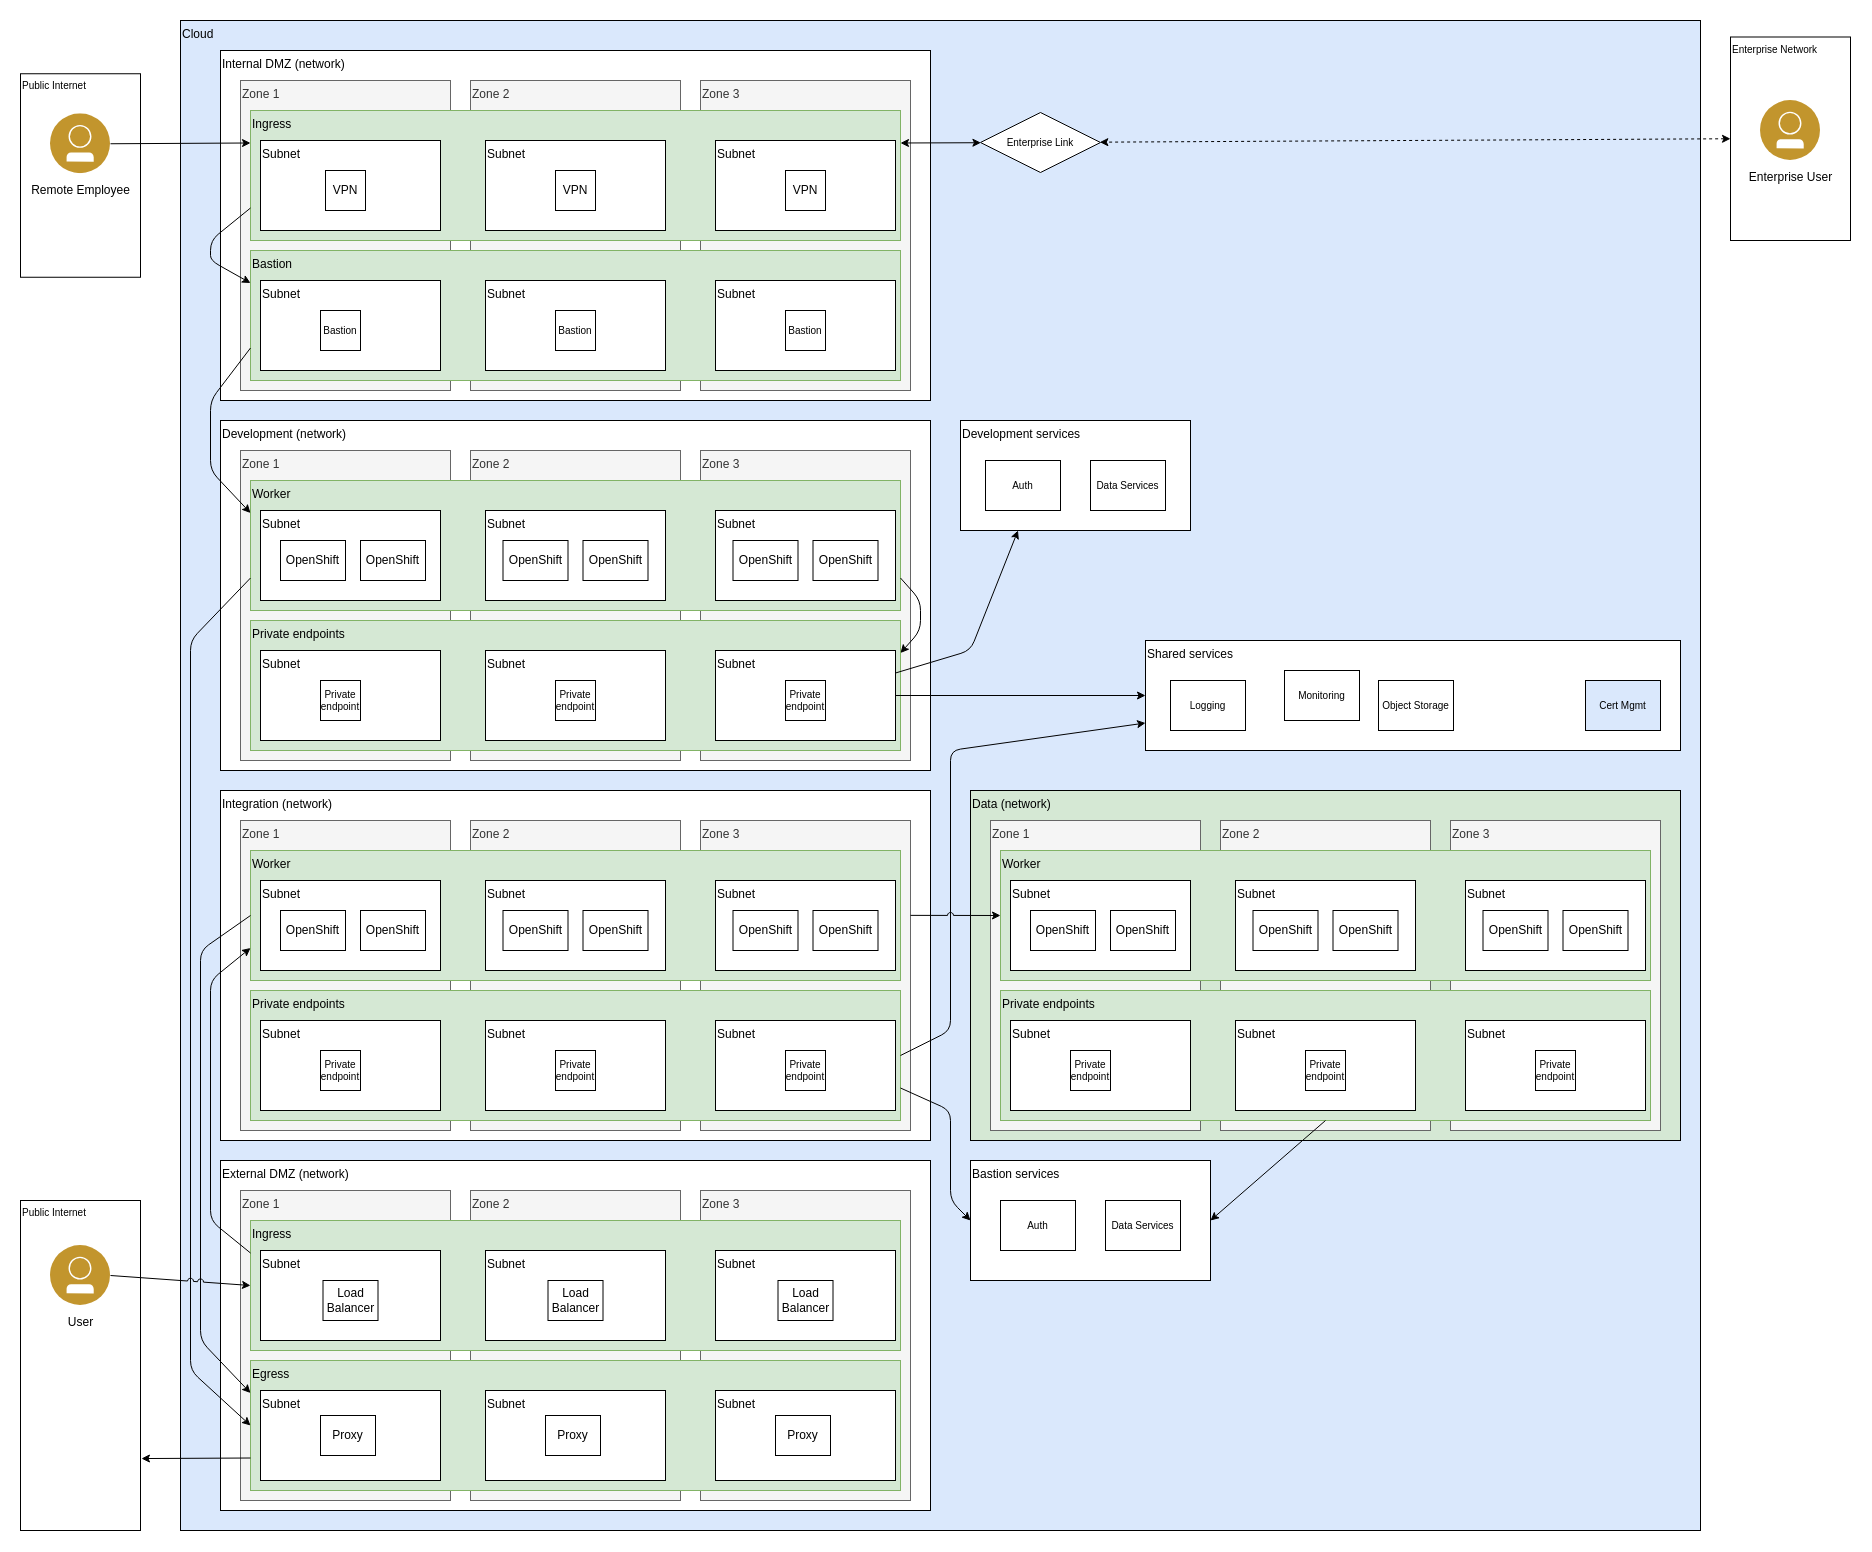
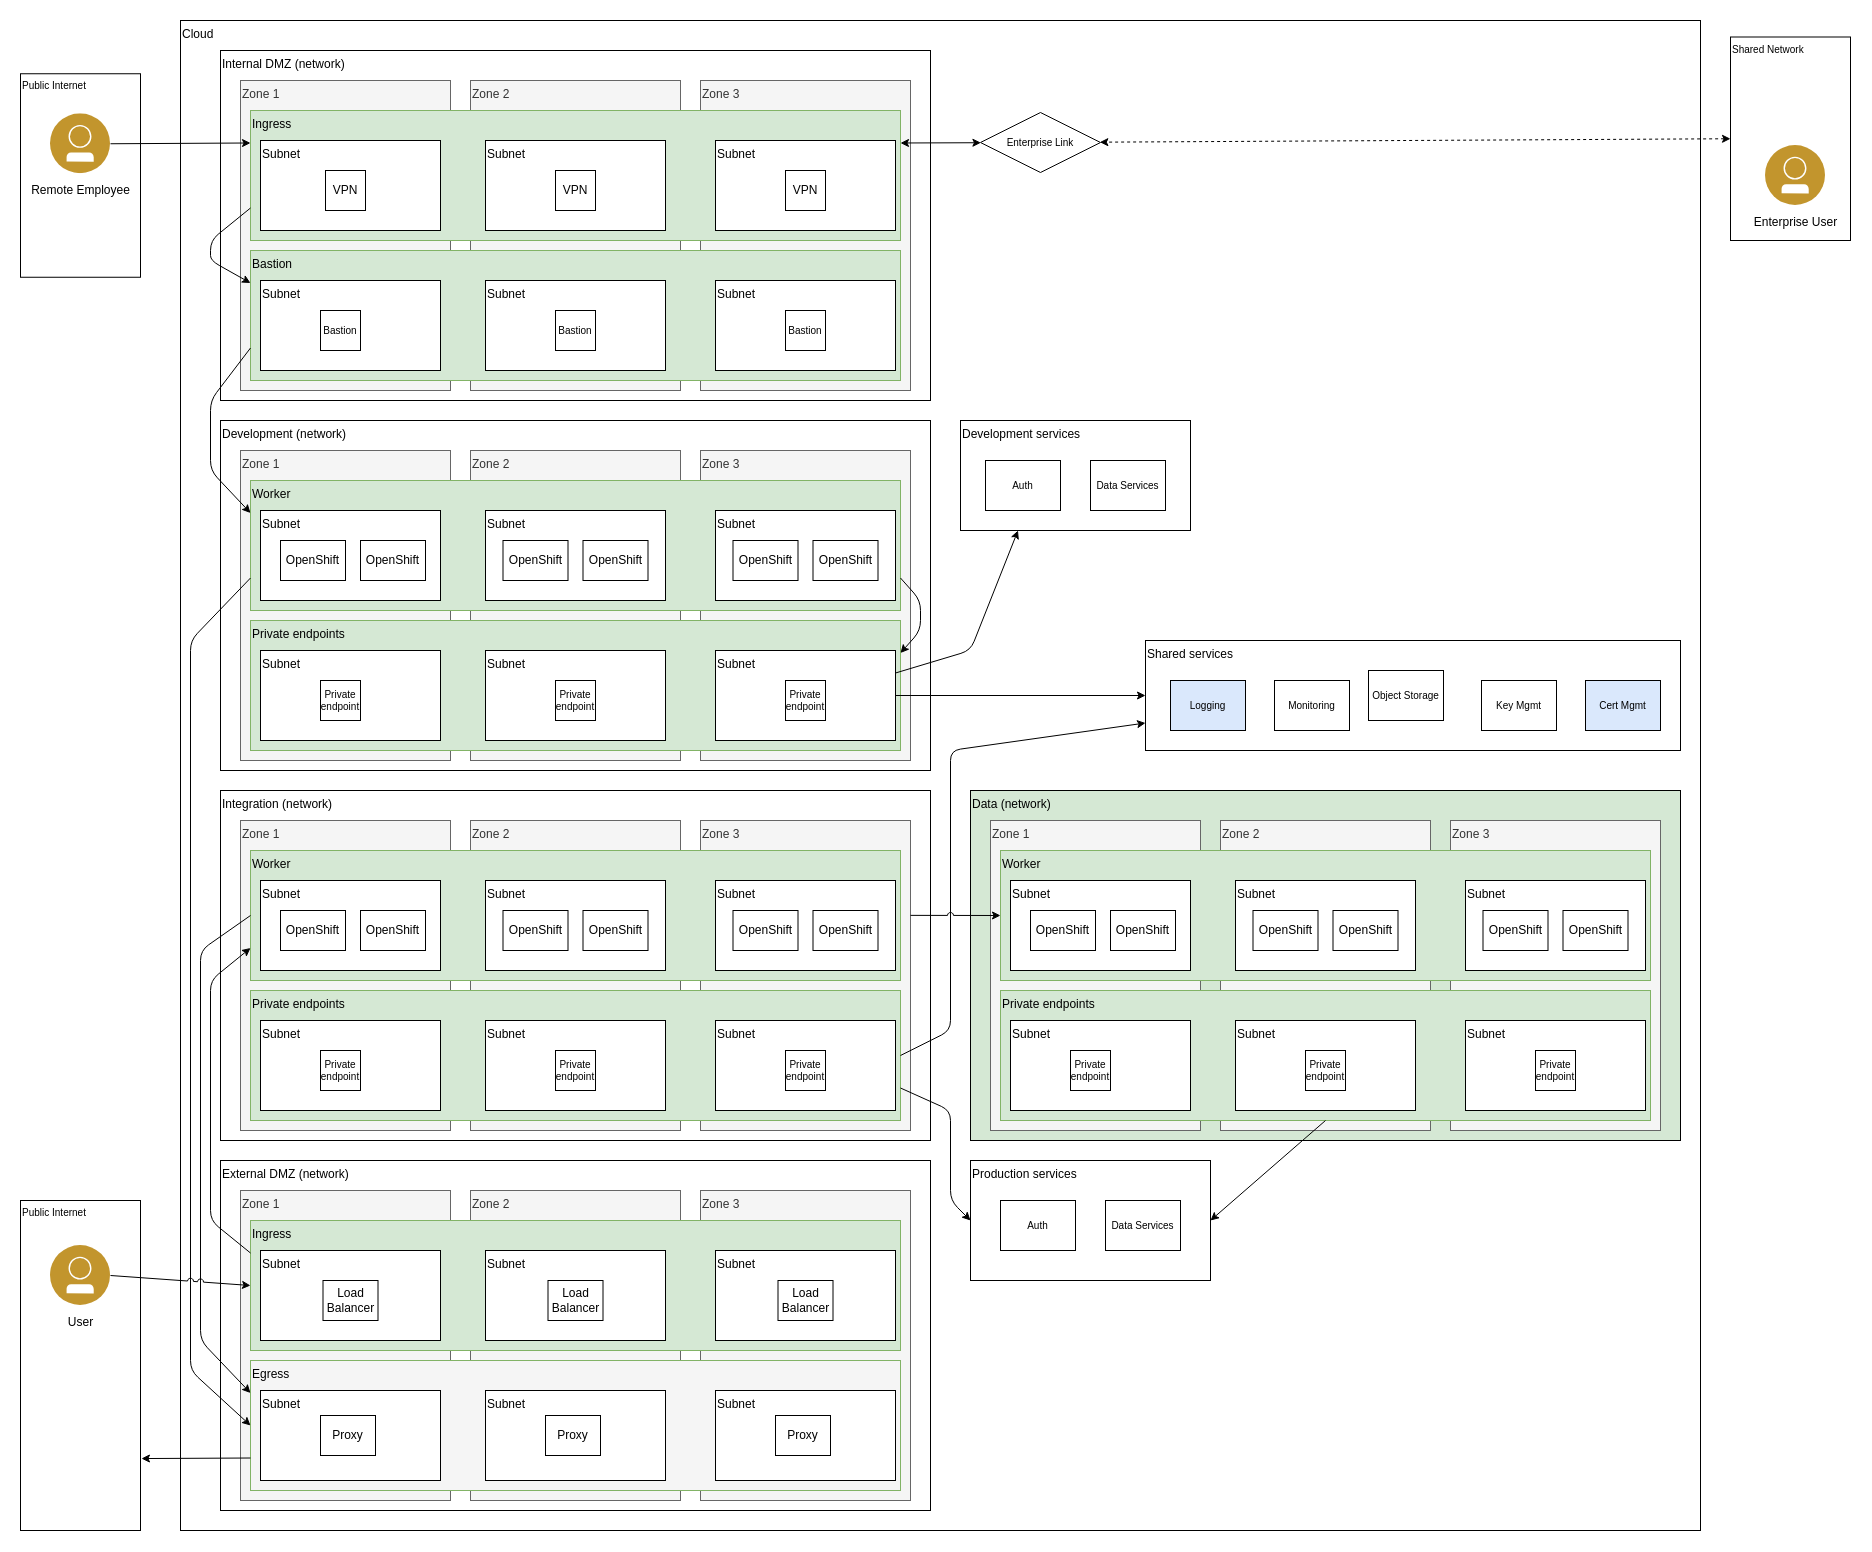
- <mxCell id="22" value="Enterprise Network" style="rounded=0;whiteSpace=wrap;html=1;fontSize=10;verticalAlign=top;align=left;" vertex="1" parent="1"><mxGeometry x="1730" y="36.5" width="120" height="203.5" as="geometry" /></mxCell>
+ <mxCell id="22" value="Shared Network" style="rounded=0;whiteSpace=wrap;html=1;fontSize=10;verticalAlign=top;align=left;" vertex="1" parent="1"><mxGeometry x="1730" y="36.5" width="120" height="203.5" as="geometry" /></mxCell>
- <mxCell id="135" value="Enterprise User" style="aspect=fixed;perimeter=ellipsePerimeter;html=1;align=center;shadow=0;dashed=0;fontColor=#000000;labelBackgroundColor=#ffffff;fontSize=12;spacingTop=3;image;image=img/lib/ibm/users/user.svg;" vertex="1" parent="1"><mxGeometry x="1760" y="100" width="60" height="60" as="geometry" /></mxCell>
+ <mxCell id="135" value="Enterprise User" style="aspect=fixed;perimeter=ellipsePerimeter;html=1;align=center;shadow=0;dashed=0;fontColor=#000000;labelBackgroundColor=#ffffff;fontSize=12;spacingTop=3;image;image=img/lib/ibm/users/user.svg;" vertex="1" parent="1"><mxGeometry x="1765" y="145" width="60" height="60" as="geometry" /></mxCell>
- <mxCell id="110" value="Monitoring" style="rounded=0;whiteSpace=wrap;html=1;fontSize=10;" vertex="1" parent="1"><mxGeometry x="1284" y="670" width="75" height="50" as="geometry" /></mxCell>
+ <mxCell id="110" value="Monitoring" style="rounded=0;whiteSpace=wrap;html=1;fontSize=10;" vertex="1" parent="1"><mxGeometry x="1274" y="680" width="75" height="50" as="geometry" /></mxCell>
- <mxCell id="109" value="Logging" style="rounded=0;whiteSpace=wrap;html=1;fontSize=10;" vertex="1" parent="1"><mxGeometry x="1170" y="680" width="75" height="50" as="geometry" /></mxCell>
+ <mxCell id="109" value="Logging" style="rounded=0;whiteSpace=wrap;html=1;fontSize=10;fillColor=#dae8fc;" vertex="1" parent="1"><mxGeometry x="1170" y="680" width="75" height="50" as="geometry" /></mxCell>
- <mxCell id="113" value="Object Storage" style="rounded=0;whiteSpace=wrap;html=1;fontSize=10;" vertex="1" parent="1"><mxGeometry x="1378" y="680" width="75" height="50" as="geometry" /></mxCell>
+ <mxCell id="113" value="Object Storage" style="rounded=0;whiteSpace=wrap;html=1;fontSize=10;" vertex="1" parent="1"><mxGeometry x="1368" y="670" width="75" height="50" as="geometry" /></mxCell>
+ <mxCell id="136" value="Key Mgmt" style="rounded=0;whiteSpace=wrap;html=1;fontSize=10;" vertex="1" parent="1"><mxGeometry x="1481" y="680" width="75" height="50" as="geometry" /></mxCell>
- <mxCell id="2" value="Cloud" style="rounded=0;whiteSpace=wrap;html=1;labelPosition=center;verticalLabelPosition=middle;align=left;verticalAlign=top;fillColor=#dae8fc;" vertex="1" parent="1"><mxGeometry x="180" y="20" width="1520" height="1510" as="geometry" /></mxCell>
+ <mxCell id="2" value="Cloud" style="rounded=0;whiteSpace=wrap;html=1;labelPosition=center;verticalLabelPosition=middle;align=left;verticalAlign=top;" vertex="1" parent="1"><mxGeometry x="180" y="20" width="1520" height="1510" as="geometry" /></mxCell>
- <mxCell id="106" value="Bastion services" style="rounded=0;whiteSpace=wrap;html=1;verticalAlign=top;align=left;" vertex="1" parent="1"><mxGeometry x="970" y="1160" width="240" height="120" as="geometry" /></mxCell>
+ <mxCell id="106" value="Production services" style="rounded=0;whiteSpace=wrap;html=1;verticalAlign=top;align=left;" vertex="1" parent="1"><mxGeometry x="970" y="1160" width="240" height="120" as="geometry" /></mxCell>
- <mxCell id="76" value="Egress" style="rounded=0;whiteSpace=wrap;html=1;align=left;verticalAlign=top;fillColor=#d5e8d4;strokeColor=#82b366;" vertex="1" parent="1"><mxGeometry x="250" y="1360" width="650" height="130" as="geometry" /></mxCell>
+ <mxCell id="76" value="Egress" style="rounded=0;whiteSpace=wrap;html=1;align=left;verticalAlign=top;fillColor=#f5f5f5;strokeColor=#82b366;" vertex="1" parent="1"><mxGeometry x="250" y="1360" width="650" height="130" as="geometry" /></mxCell>
